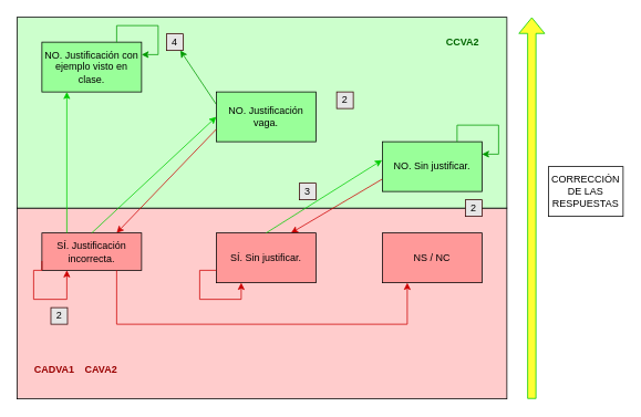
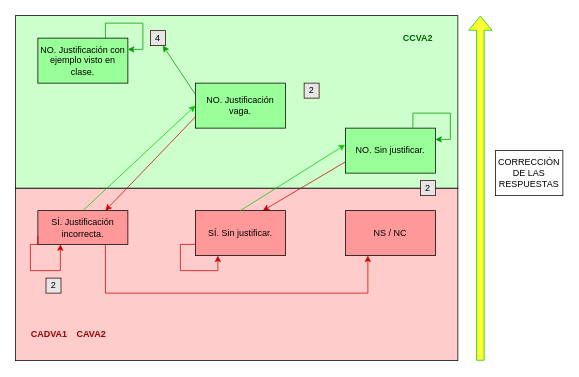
- <mxCell id="13" value="" style="endArrow=classic;html=1;rounded=0;entryX=0.25;entryY=1;entryDx=0;entryDy=0;exitX=0.25;exitY=0;exitDx=0;exitDy=0;strokeColor=#00CC00;" parent="1" source="10" target="4" edge="1"><mxGeometry width="50" height="50" relative="1" as="geometry"><mxPoint x="90" y="160" as="sourcePoint" /><mxPoint x="110" y="110" as="targetPoint" /></mxGeometry></mxCell>
- <mxCell id="16" value="3" style="rounded=0;whiteSpace=wrap;html=1;strokeColor=#330000;fillColor=#E6E6E6;" parent="1" vertex="1"><mxGeometry x="360" y="220" width="20" height="20" as="geometry" /></mxCell>
